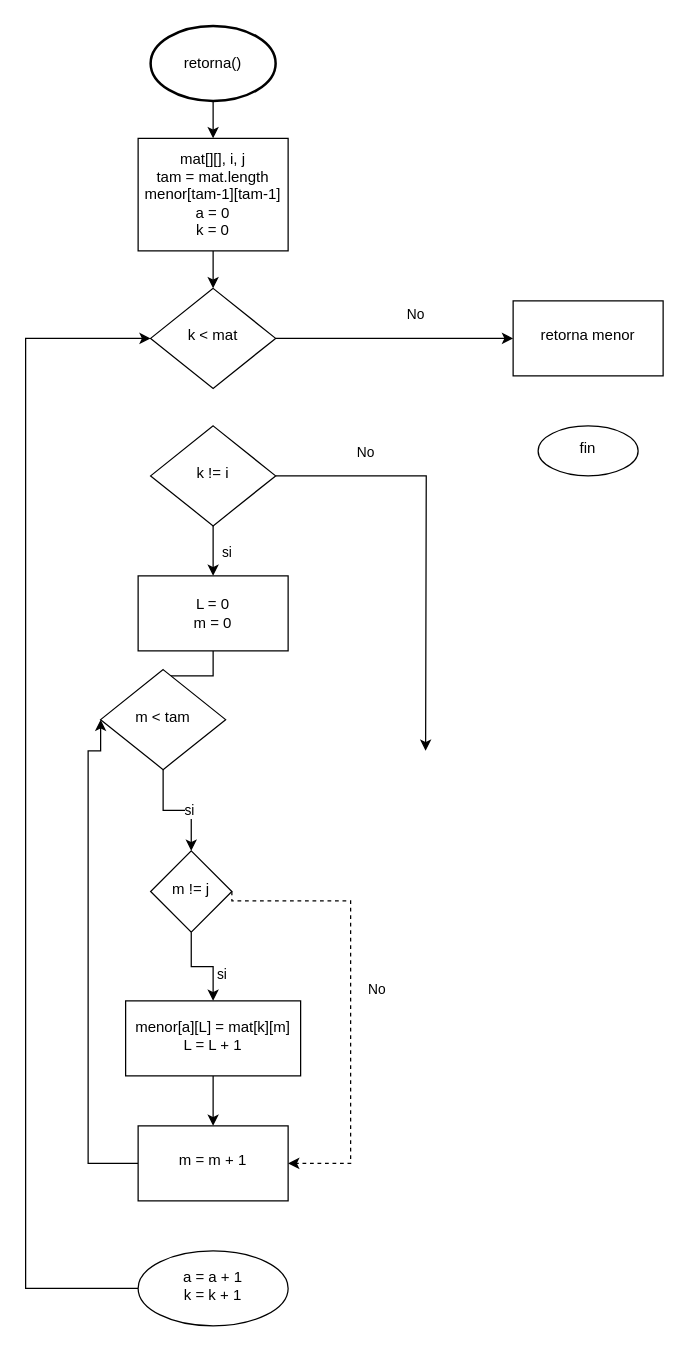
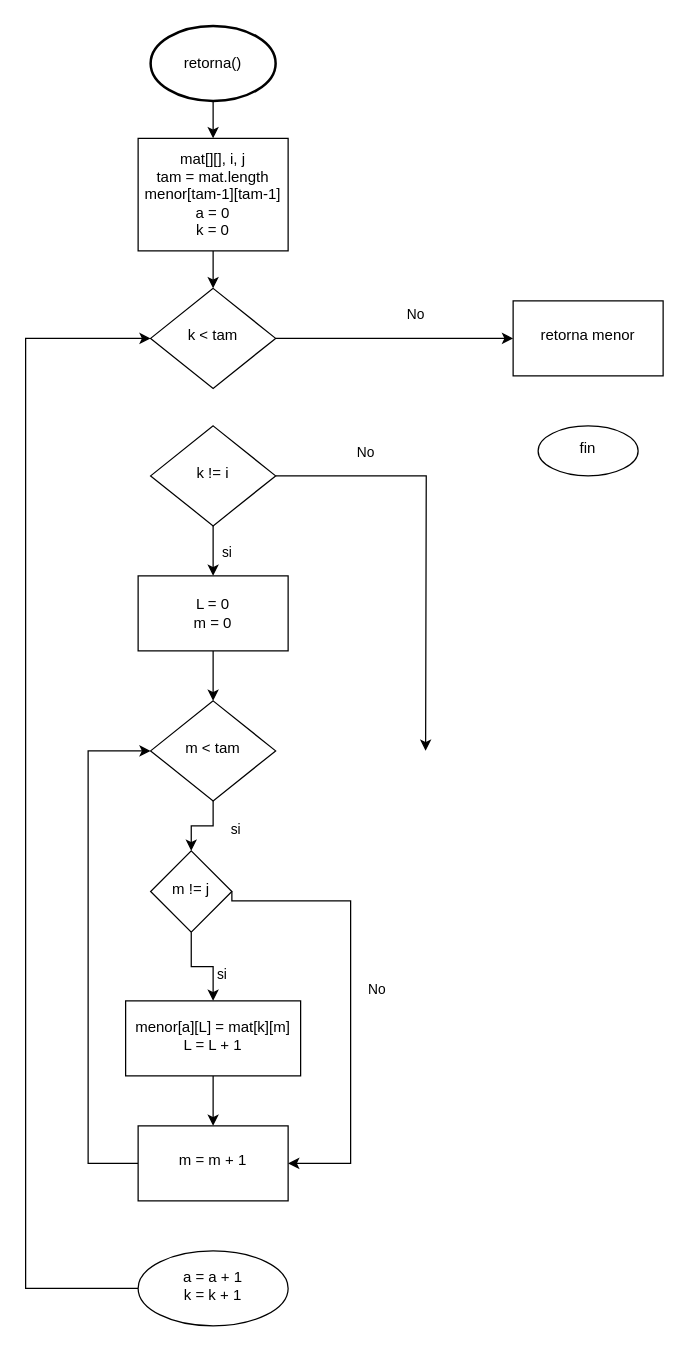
- <mxCell id="4" value="k &amp;lt; mat" style="rhombus;whiteSpace=wrap;html=1;shadow=0;fontFamily=Helvetica;fontSize=12;align=center;strokeWidth=1;spacing=6;spacingTop=-4;" parent="1" vertex="1"><mxGeometry x="120" y="230" width="100" height="80" as="geometry" /></mxCell>
+ <mxCell id="4" value="k &amp;lt; tam" style="rhombus;whiteSpace=wrap;html=1;shadow=0;fontFamily=Helvetica;fontSize=12;align=center;strokeWidth=1;spacing=6;spacingTop=-4;" parent="1" vertex="1"><mxGeometry x="120" y="230" width="100" height="80" as="geometry" /></mxCell>
- <mxCell id="18" value="m &amp;lt; tam" style="rhombus;whiteSpace=wrap;html=1;shadow=0;fontFamily=Helvetica;fontSize=12;align=center;strokeWidth=1;spacing=6;spacingTop=-4;" vertex="1" parent="1"><mxGeometry x="80" y="535" width="100" height="80" as="geometry" /></mxCell>
+ <mxCell id="18" value="m &amp;lt; tam" style="rhombus;whiteSpace=wrap;html=1;shadow=0;fontFamily=Helvetica;fontSize=12;align=center;strokeWidth=1;spacing=6;spacingTop=-4;" vertex="1" parent="1"><mxGeometry x="120" y="560" width="100" height="80" as="geometry" /></mxCell>
- <mxCell id="21" style="edgeStyle=orthogonalEdgeStyle;rounded=0;orthogonalLoop=1;jettySize=auto;html=1;exitX=1;exitY=0.5;exitDx=0;exitDy=0;entryX=1;entryY=0.5;entryDx=0;entryDy=0;dashed=1;" edge="1" parent="1" source="23" target="27"><mxGeometry relative="1" as="geometry"><Array as="points"><mxPoint x="280" y="720" /><mxPoint x="280" y="930" /></Array></mxGeometry></mxCell>
+ <mxCell id="21" style="edgeStyle=orthogonalEdgeStyle;rounded=0;orthogonalLoop=1;jettySize=auto;html=1;exitX=1;exitY=0.5;exitDx=0;exitDy=0;entryX=1;entryY=0.5;entryDx=0;entryDy=0;" edge="1" parent="1" source="23" target="27"><mxGeometry relative="1" as="geometry"><Array as="points"><mxPoint x="280" y="720" /><mxPoint x="280" y="930" /></Array></mxGeometry></mxCell>
